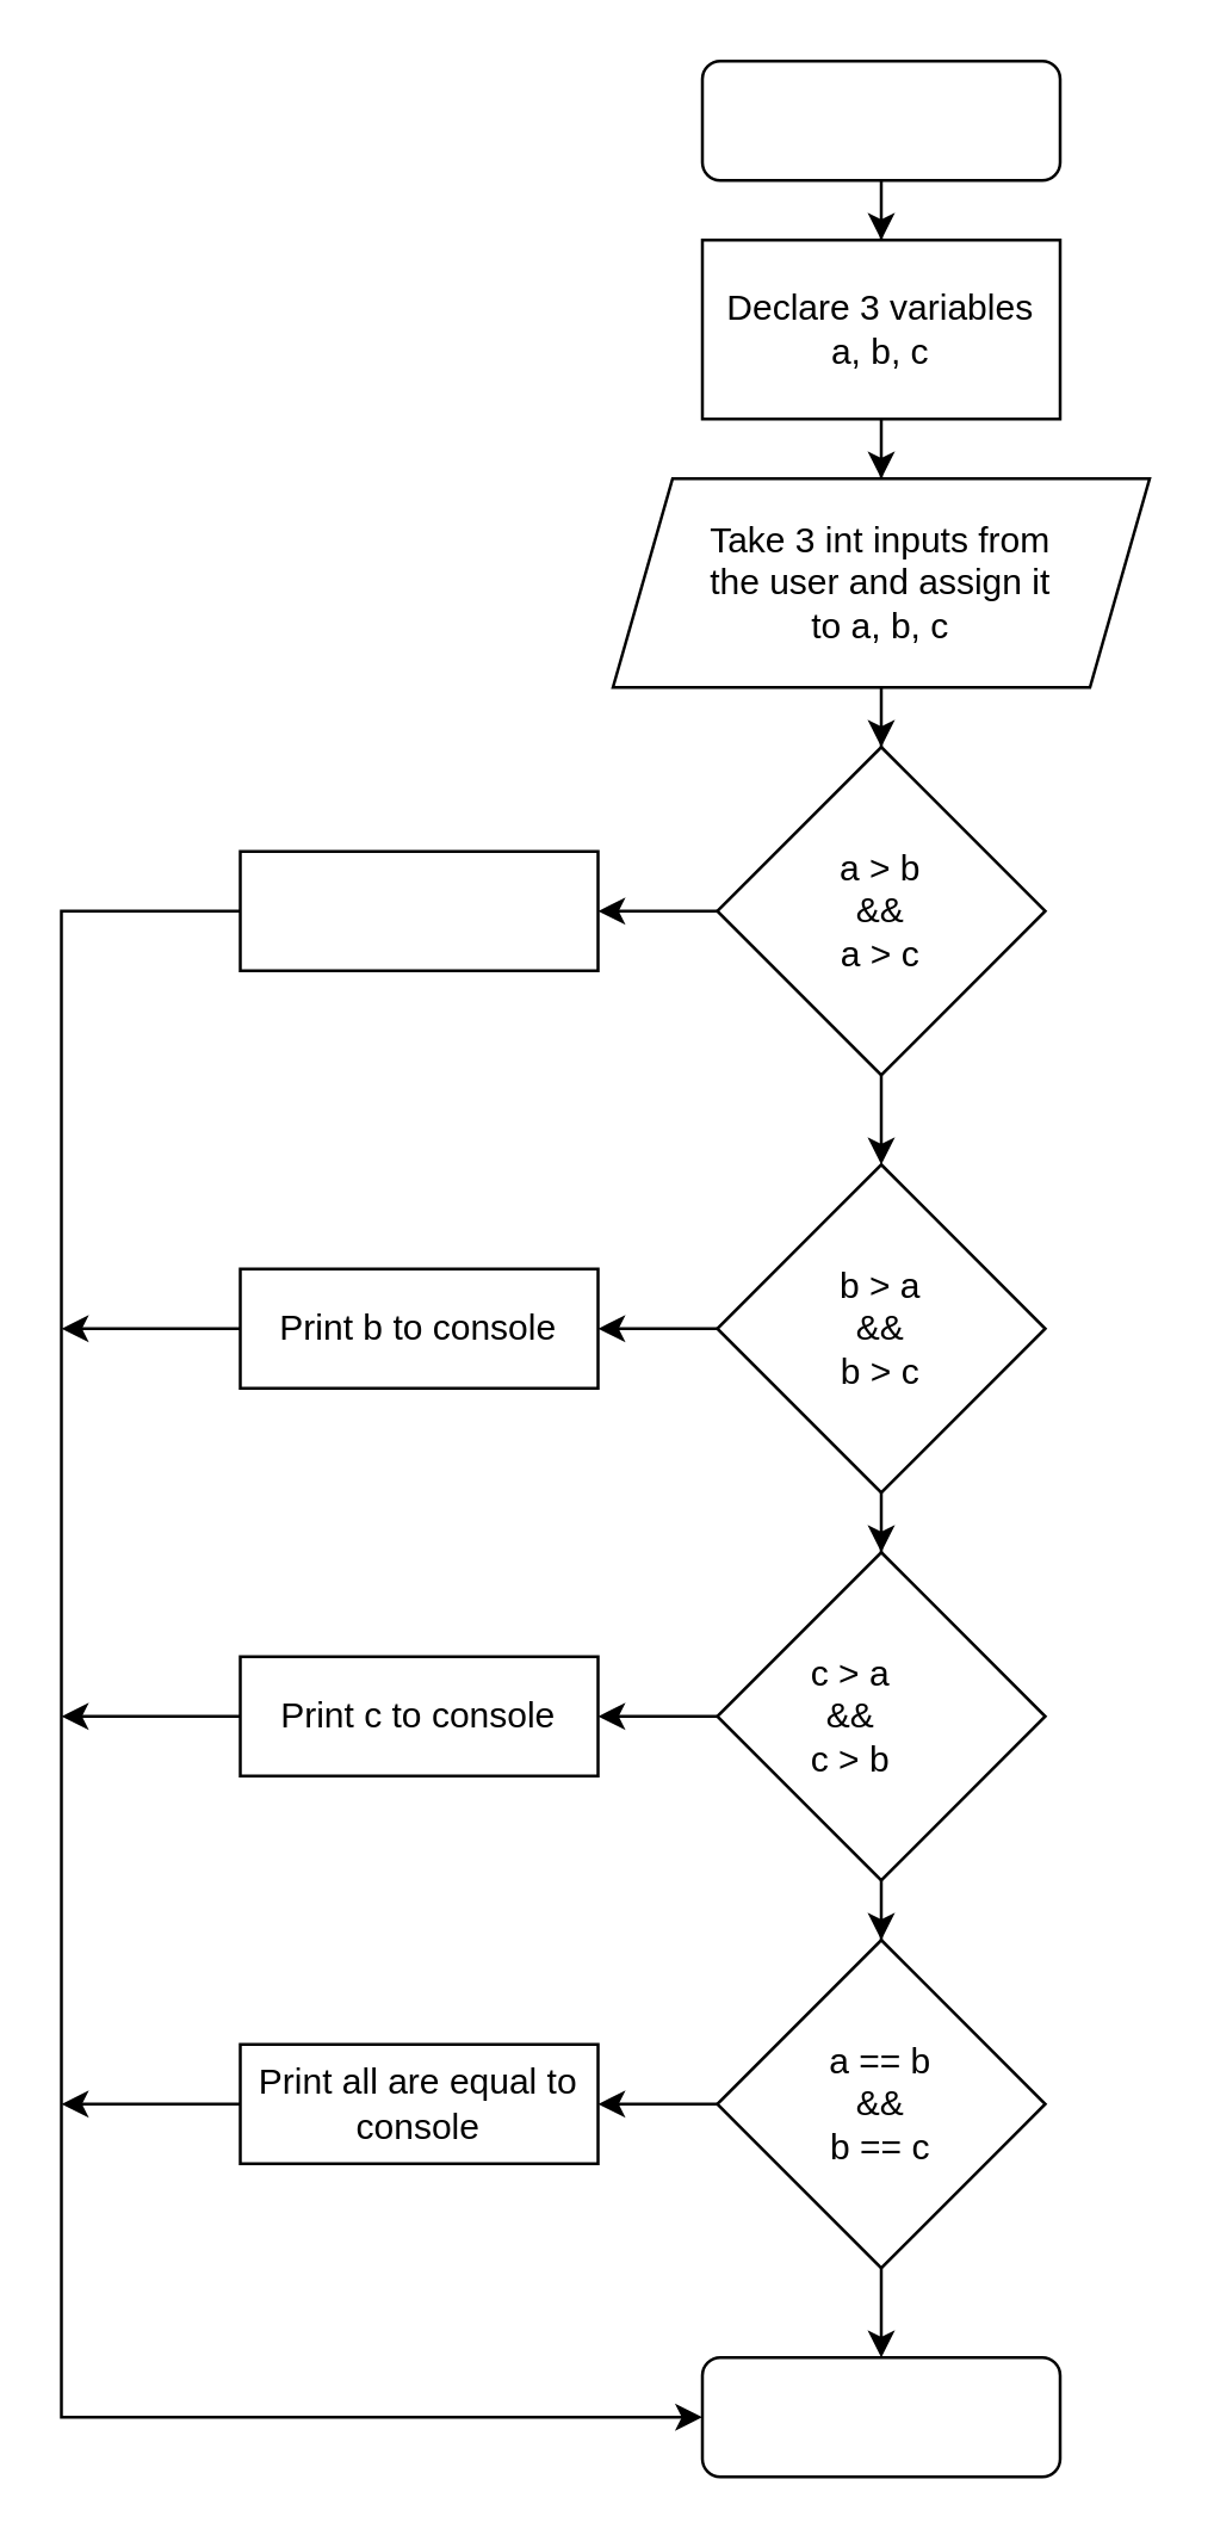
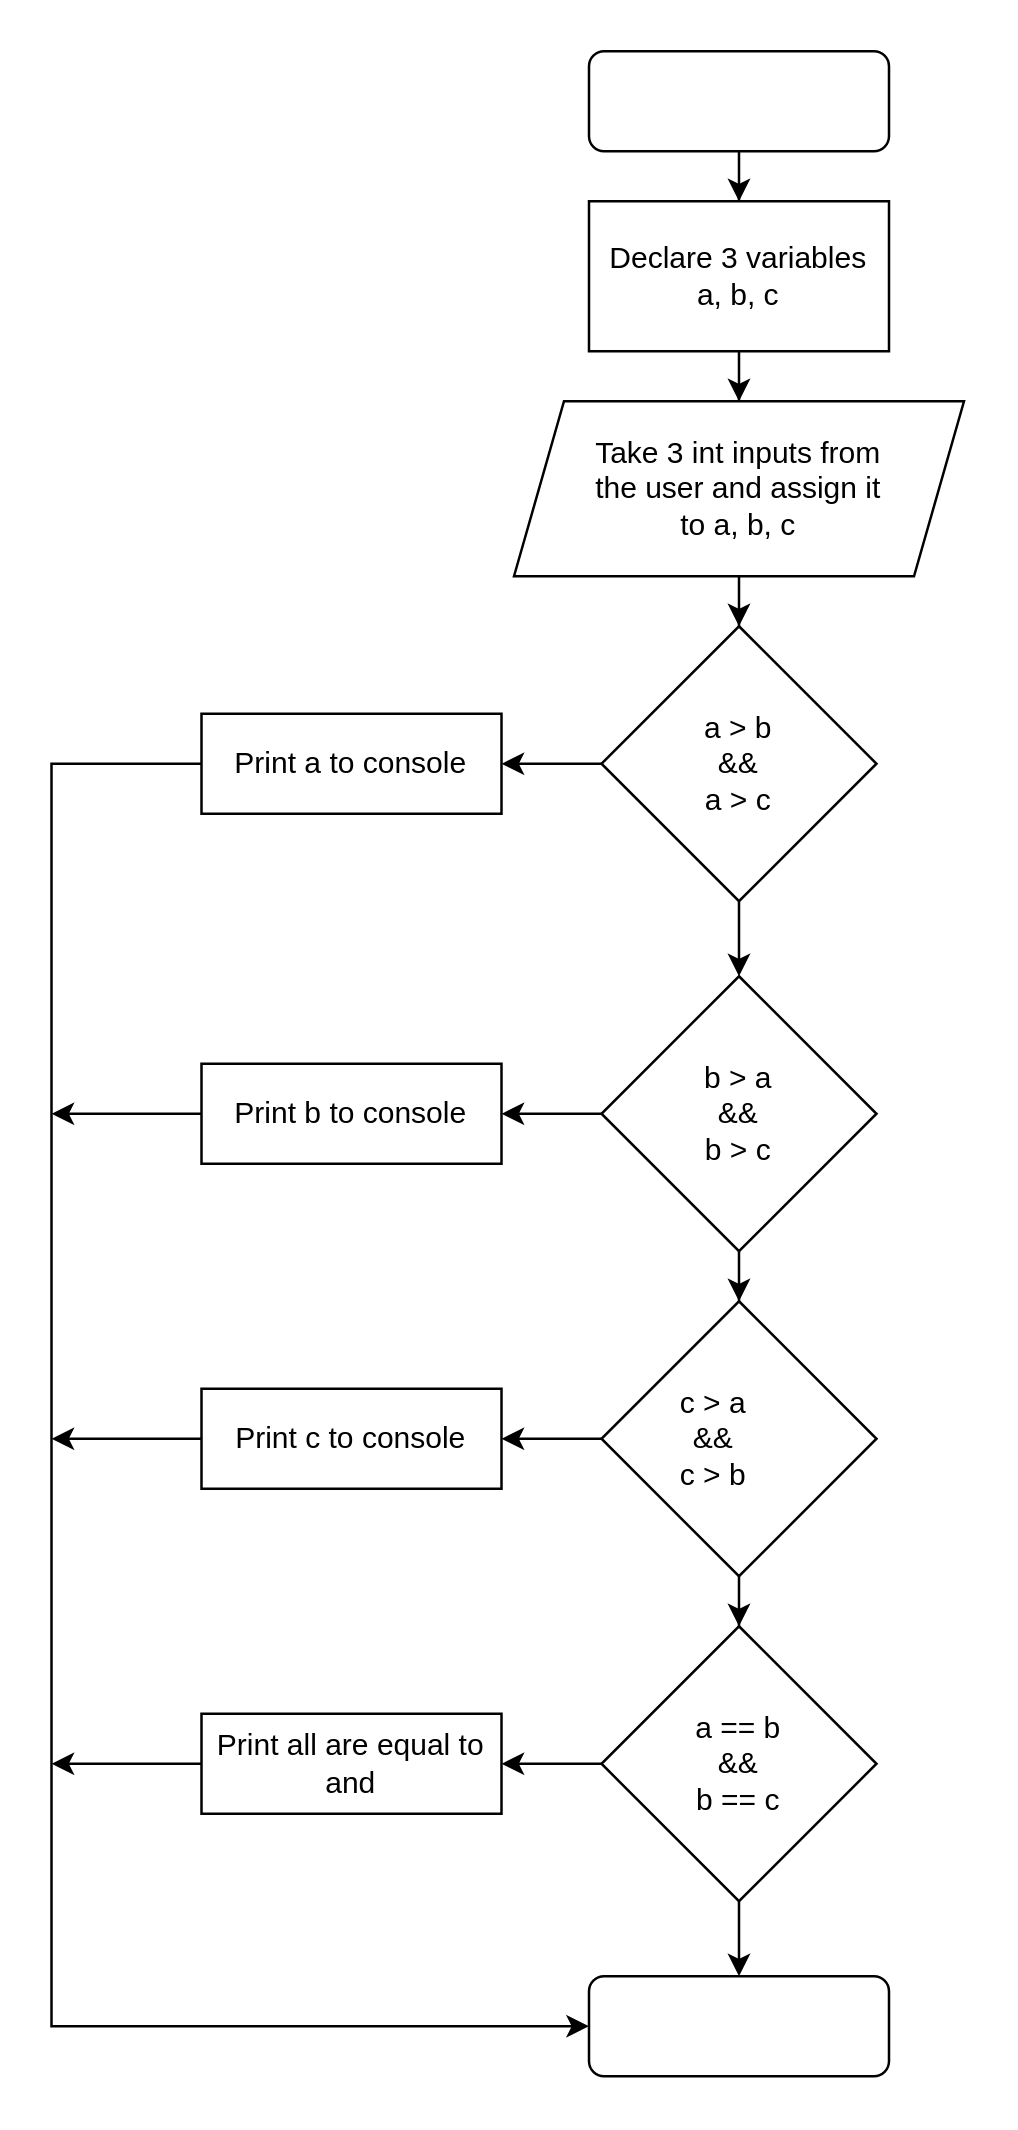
+ <mxCell id="16" value="Print a to console" style="text;html=1;strokeColor=none;fillColor=none;align=center;verticalAlign=middle;whiteSpace=wrap;rounded=0;" vertex="1" parent="1"><mxGeometry x="85" y="290" width="110" height="30" as="geometry" /></mxCell>
- <mxCell id="37" value="Print all are equal to console" style="text;html=1;strokeColor=none;fillColor=none;align=center;verticalAlign=middle;whiteSpace=wrap;rounded=0;" vertex="1" parent="1"><mxGeometry x="85" y="690" width="110" height="30" as="geometry" /></mxCell>
+ <mxCell id="37" value="Print all are equal to and" style="text;html=1;strokeColor=none;fillColor=none;align=center;verticalAlign=middle;whiteSpace=wrap;rounded=0;" vertex="1" parent="1"><mxGeometry x="85" y="690" width="110" height="30" as="geometry" /></mxCell>
